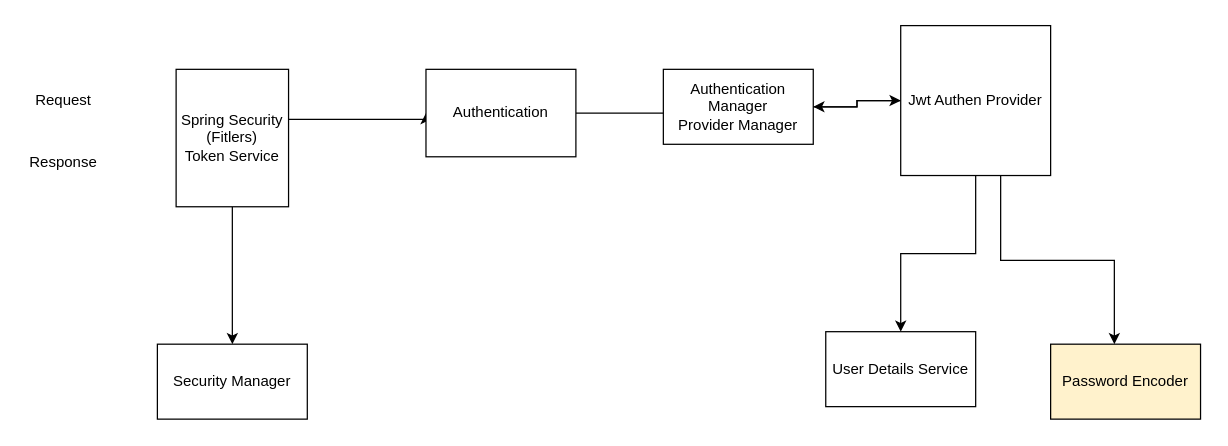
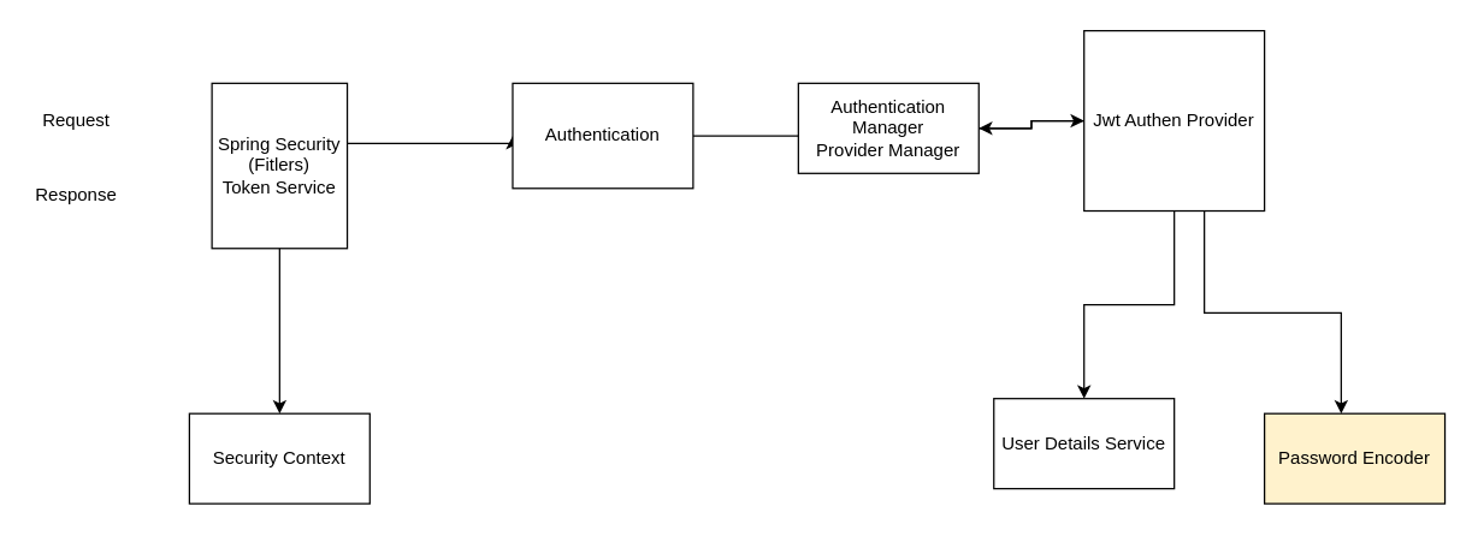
- <mxCell id="7" value="Security Manager" style="rounded=0;whiteSpace=wrap;html=1;" vertex="1" parent="1"><mxGeometry x="125" y="275" width="120" height="60" as="geometry" /></mxCell>
+ <mxCell id="7" value="Security Context" style="rounded=0;whiteSpace=wrap;html=1;" vertex="1" parent="1"><mxGeometry x="125" y="275" width="120" height="60" as="geometry" /></mxCell>
